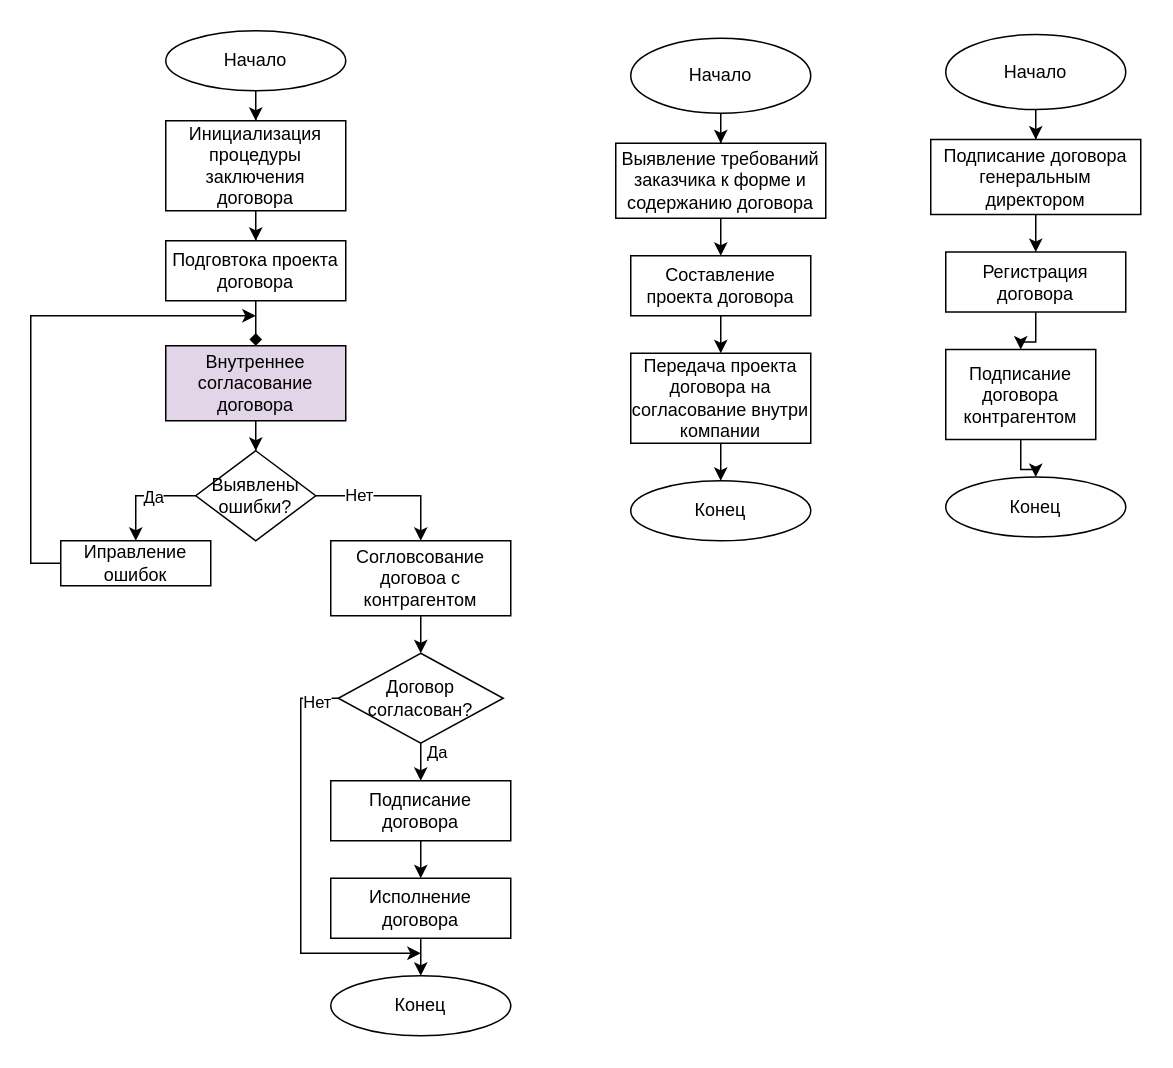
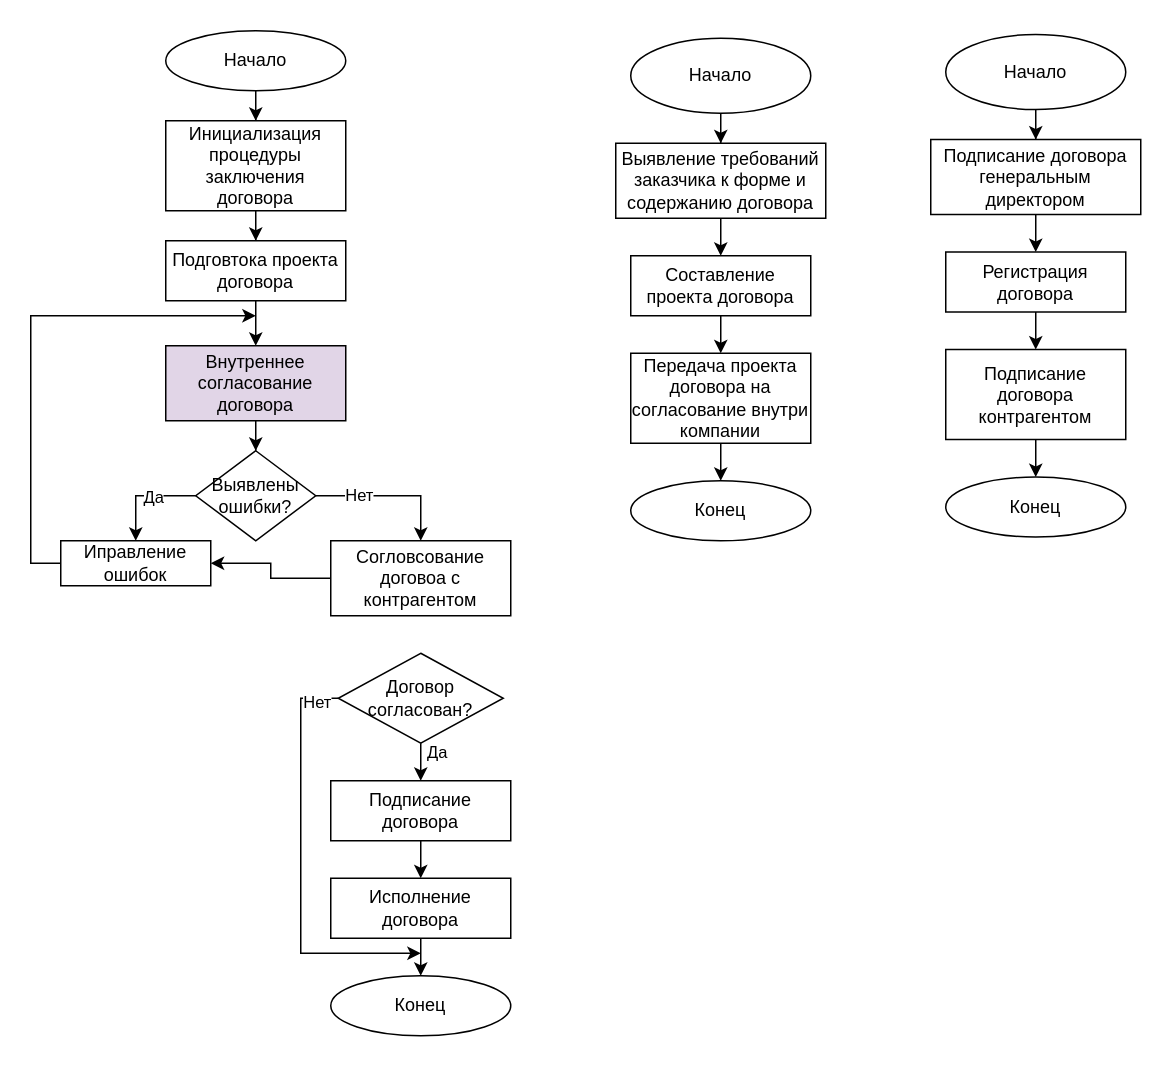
- <mxCell id="6" style="edgeStyle=orthogonalEdgeStyle;rounded=0;orthogonalLoop=1;jettySize=auto;html=1;entryX=0.5;entryY=0;entryDx=0;entryDy=0;endArrow=diamond;" parent="1" source="7" target="9" edge="1"><mxGeometry relative="1" as="geometry" /></mxCell>
+ <mxCell id="6" style="edgeStyle=orthogonalEdgeStyle;rounded=0;orthogonalLoop=1;jettySize=auto;html=1;entryX=0.5;entryY=0;entryDx=0;entryDy=0;" parent="1" source="7" target="9" edge="1"><mxGeometry relative="1" as="geometry" /></mxCell>
- <mxCell id="43" value="Подписание договора контрагентом" style="rounded=0;whiteSpace=wrap;html=1;" parent="1" vertex="1"><mxGeometry x="630" y="232.5" width="100" height="60" as="geometry" /></mxCell>
+ <mxCell id="43" value="Подписание договора контрагентом" style="rounded=0;whiteSpace=wrap;html=1;" parent="1" vertex="1"><mxGeometry x="630" y="232.5" width="120" height="60" as="geometry" /></mxCell>
- <mxCell id="17" style="edgeStyle=orthogonalEdgeStyle;rounded=0;orthogonalLoop=1;jettySize=auto;html=1;entryX=0.5;entryY=0;entryDx=0;entryDy=0;" parent="1" source="18" target="26" edge="1"><mxGeometry relative="1" as="geometry" /></mxCell>
+ <mxCell id="17" style="edgeStyle=orthogonalEdgeStyle;rounded=0;orthogonalLoop=1;jettySize=auto;html=1;" parent="1" source="18" target="16" edge="1"><mxGeometry relative="1" as="geometry" /></mxCell>
